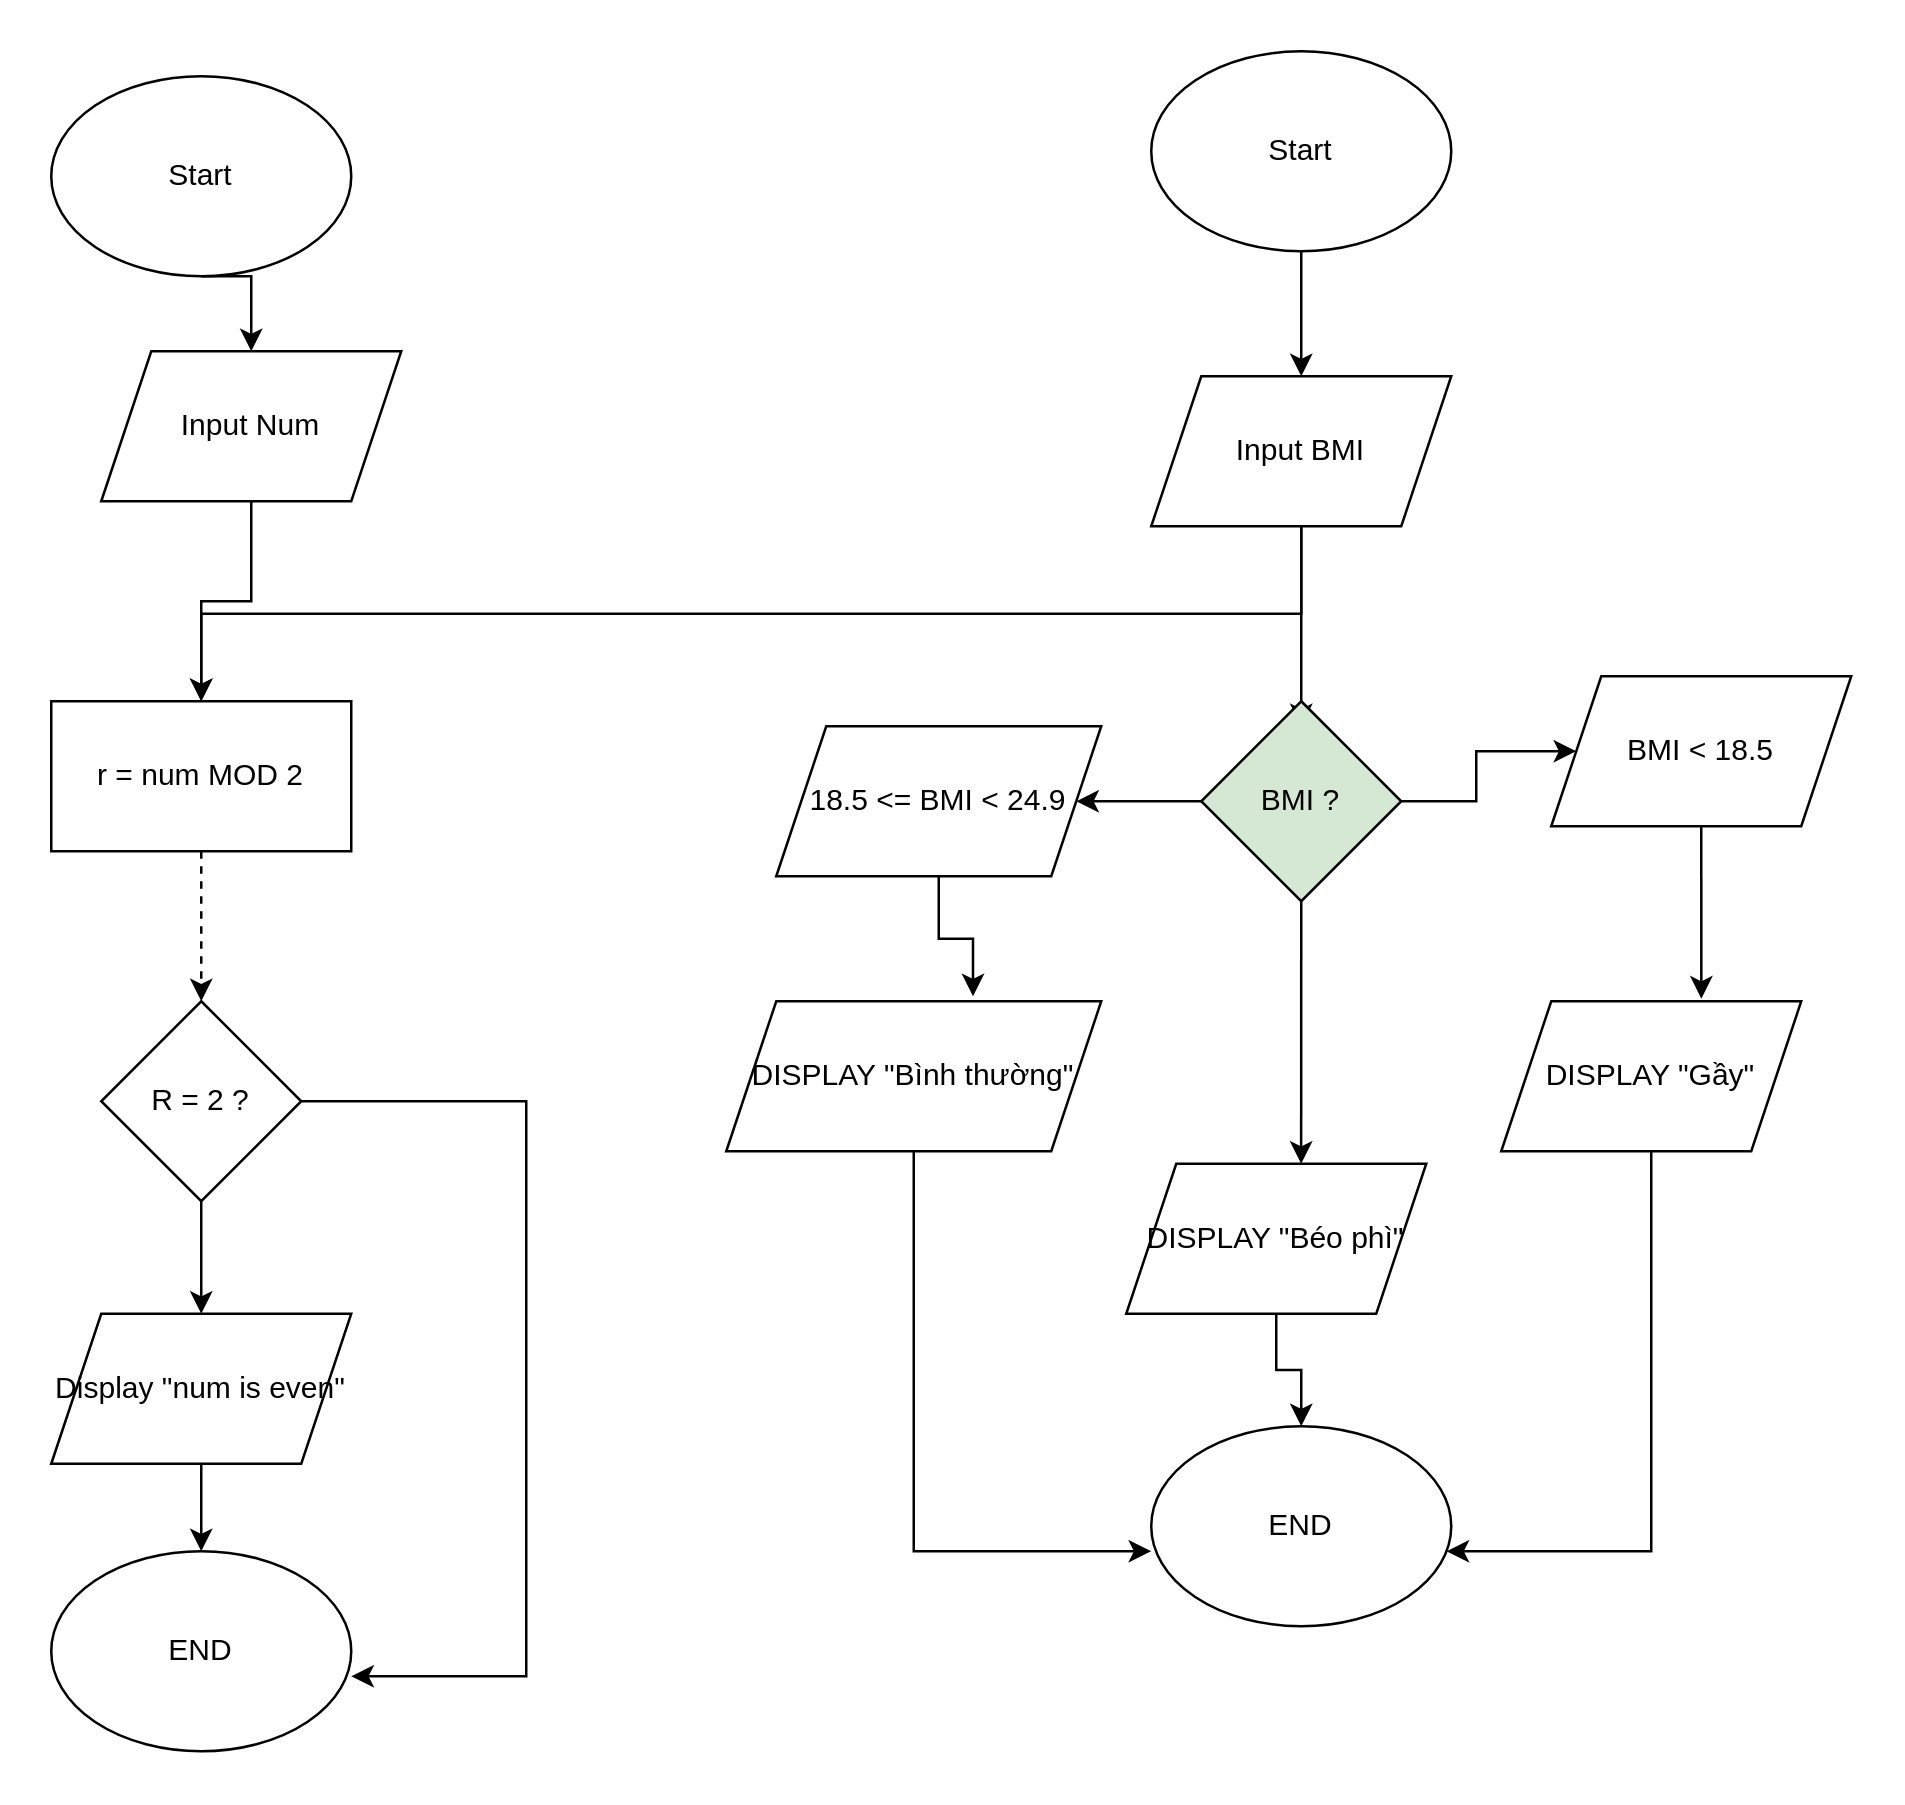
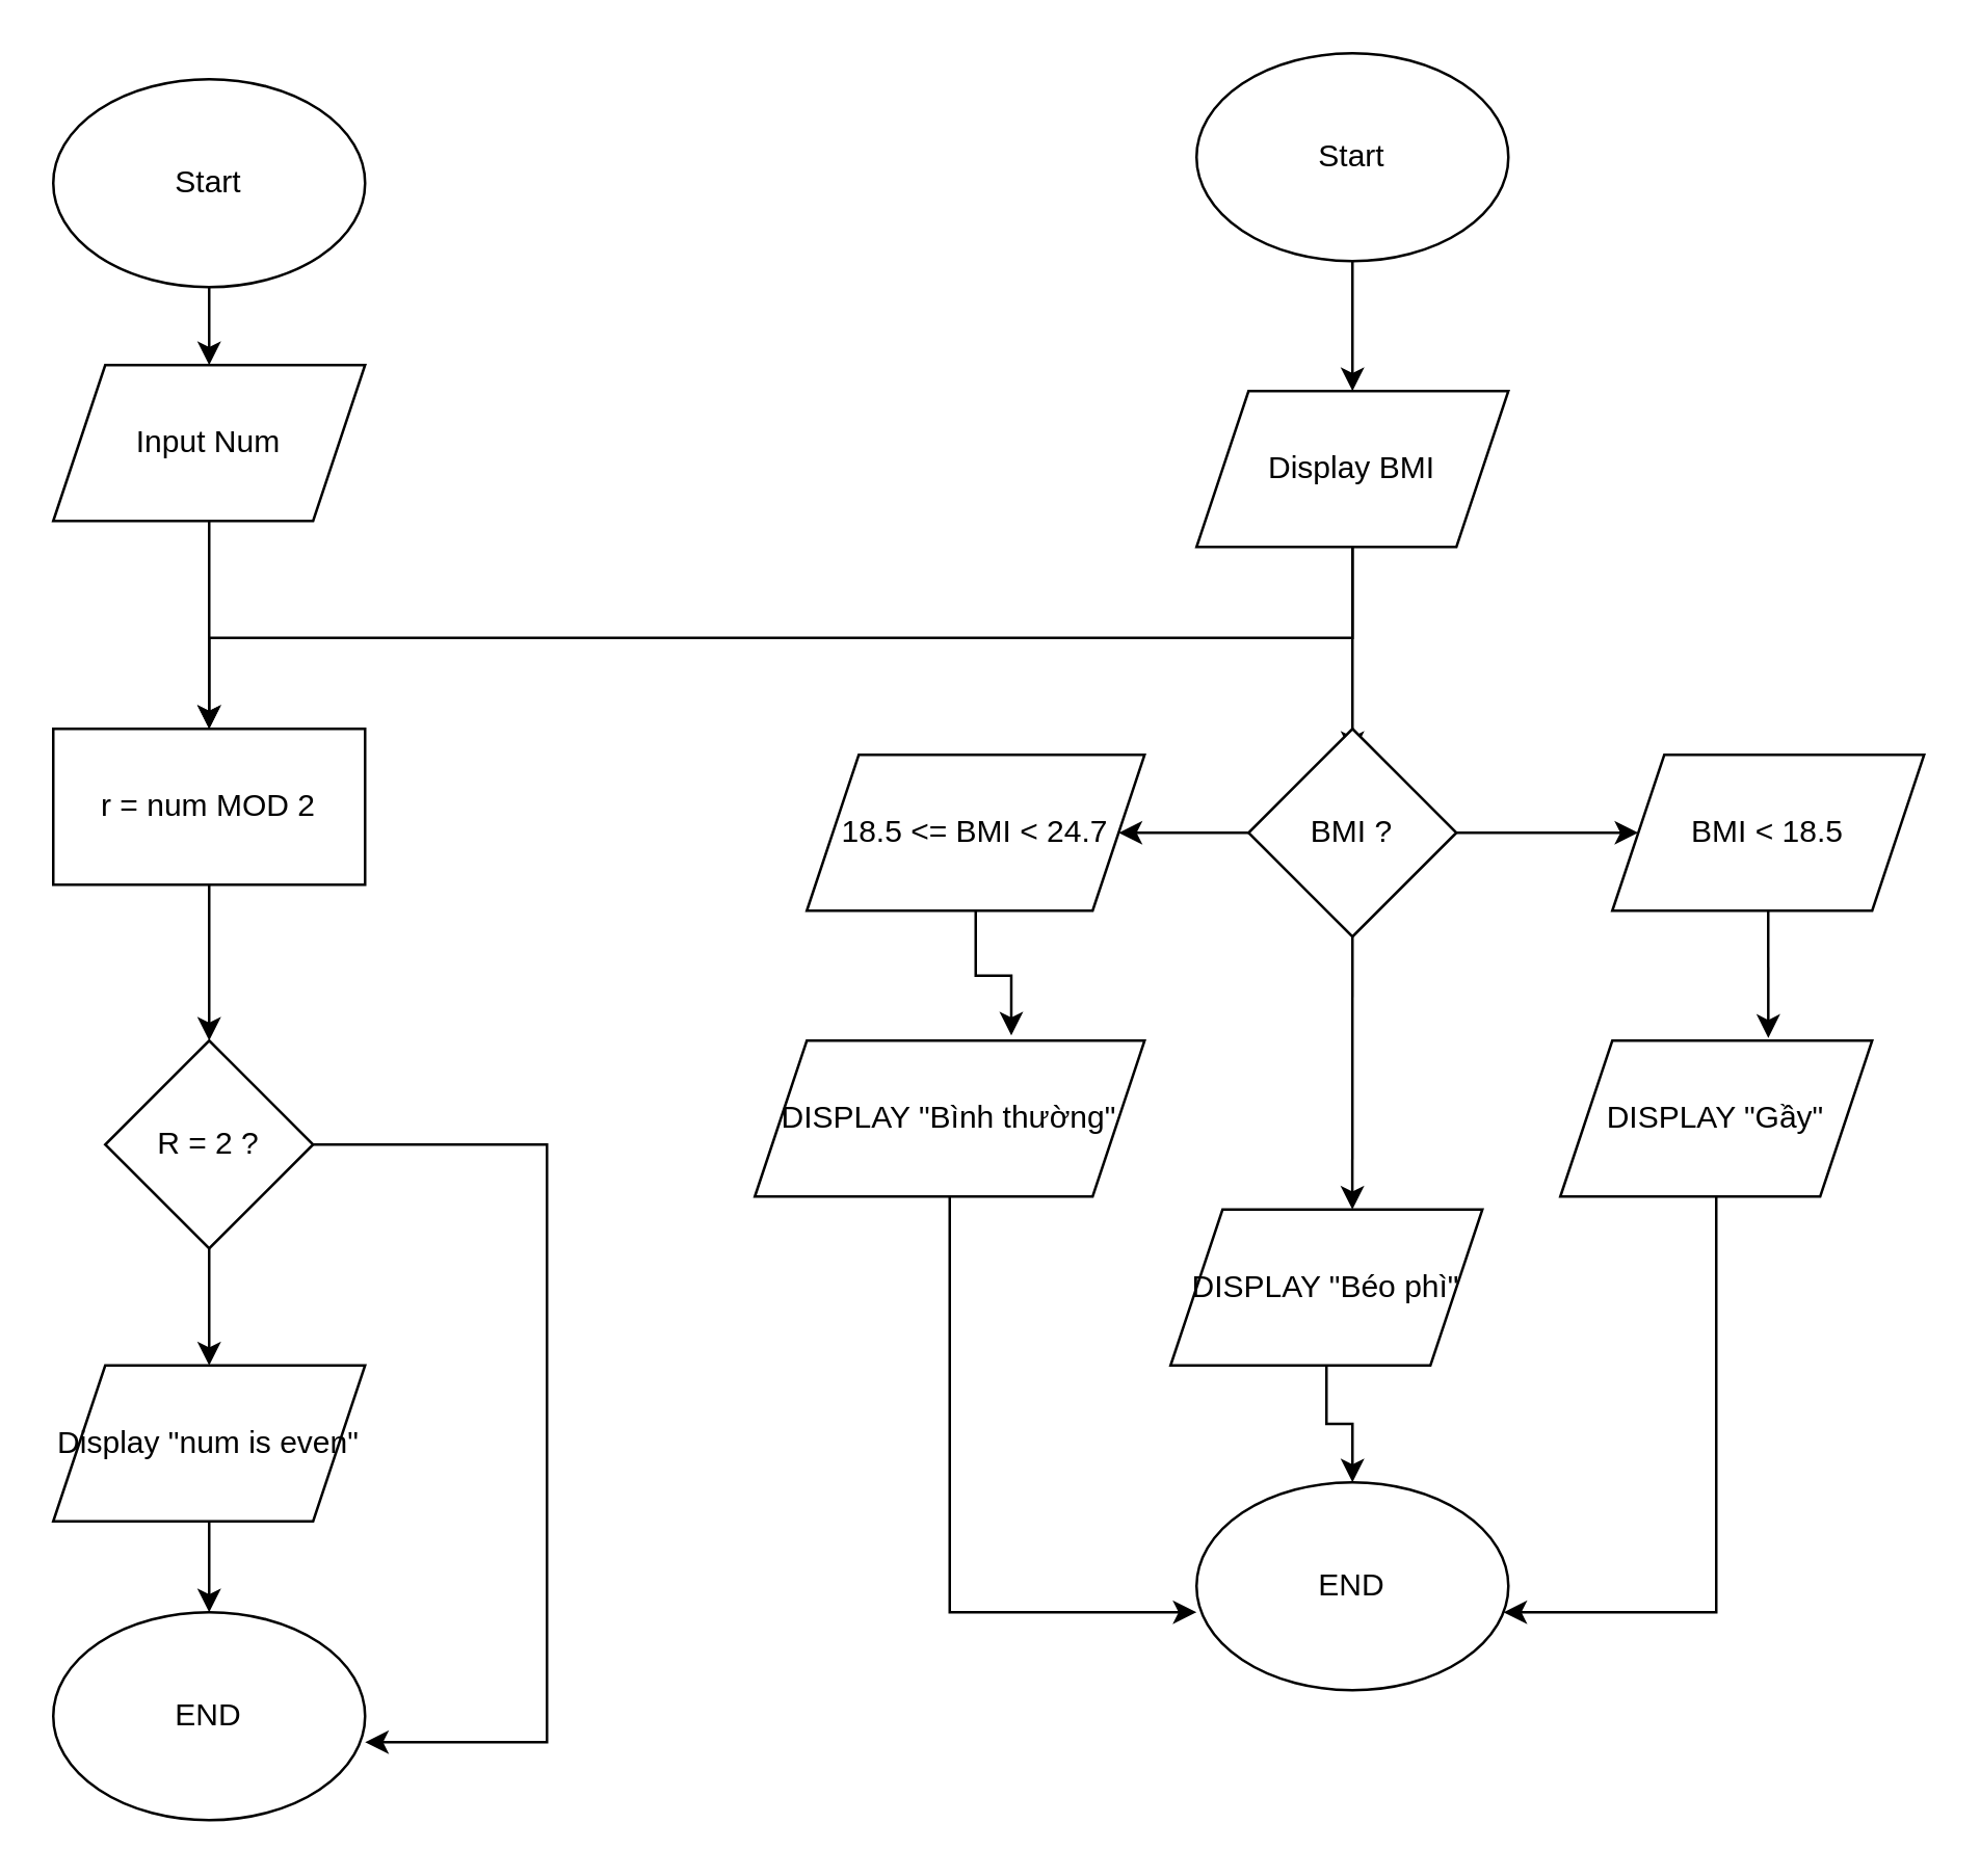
- <mxCell id="5" value="Input Num" style="shape=parallelogram;perimeter=parallelogramPerimeter;whiteSpace=wrap;html=1;fixedSize=1;" vertex="1" parent="1"><mxGeometry x="40" y="140" width="120" height="60" as="geometry" /></mxCell>
+ <mxCell id="5" value="Input Num" style="shape=parallelogram;perimeter=parallelogramPerimeter;whiteSpace=wrap;html=1;fixedSize=1;" vertex="1" parent="1"><mxGeometry x="20" y="140" width="120" height="60" as="geometry" /></mxCell>
- <mxCell id="18" value="Input BMI" style="shape=parallelogram;perimeter=parallelogramPerimeter;whiteSpace=wrap;html=1;fixedSize=1;" vertex="1" parent="1"><mxGeometry x="460" y="150" width="120" height="60" as="geometry" /></mxCell>
+ <mxCell id="18" value="Display BMI" style="shape=parallelogram;perimeter=parallelogramPerimeter;whiteSpace=wrap;html=1;fixedSize=1;" vertex="1" parent="1"><mxGeometry x="460" y="150" width="120" height="60" as="geometry" /></mxCell>
- <mxCell id="24" value="BMI &amp;lt; 18.5" style="shape=parallelogram;perimeter=parallelogramPerimeter;whiteSpace=wrap;html=1;fixedSize=1;" vertex="1" parent="1"><mxGeometry x="620" y="270" width="120" height="60" as="geometry" /></mxCell>
+ <mxCell id="24" value="BMI &amp;lt; 18.5" style="shape=parallelogram;perimeter=parallelogramPerimeter;whiteSpace=wrap;html=1;fixedSize=1;" vertex="1" parent="1"><mxGeometry x="620" y="290" width="120" height="60" as="geometry" /></mxCell>
- <mxCell id="28" value="18.5 &amp;lt;= BMI &amp;lt; 24.9" style="shape=parallelogram;perimeter=parallelogramPerimeter;whiteSpace=wrap;html=1;fixedSize=1;" vertex="1" parent="1"><mxGeometry x="310" y="290" width="130" height="60" as="geometry" /></mxCell>
+ <mxCell id="28" value="18.5 &amp;lt;= BMI &amp;lt; 24.7" style="shape=parallelogram;perimeter=parallelogramPerimeter;whiteSpace=wrap;html=1;fixedSize=1;" vertex="1" parent="1"><mxGeometry x="310" y="290" width="130" height="60" as="geometry" /></mxCell>
- <mxCell id="22" value="BMI ?" style="rhombus;whiteSpace=wrap;html=1;fillColor=#d5e8d4;" vertex="1" parent="1"><mxGeometry x="480" y="280" width="80" height="80" as="geometry" /></mxCell>
+ <mxCell id="22" value="BMI ?" style="rhombus;whiteSpace=wrap;html=1;" vertex="1" parent="1"><mxGeometry x="480" y="280" width="80" height="80" as="geometry" /></mxCell>
- <mxCell id="6" style="edgeStyle=orthogonalEdgeStyle;rounded=0;orthogonalLoop=1;jettySize=auto;html=1;exitX=0.5;exitY=1;exitDx=0;exitDy=0;dashed=1;" edge="1" parent="1" source="7" target="9"><mxGeometry relative="1" as="geometry" /></mxCell>
+ <mxCell id="6" style="edgeStyle=orthogonalEdgeStyle;rounded=0;orthogonalLoop=1;jettySize=auto;html=1;exitX=0.5;exitY=1;exitDx=0;exitDy=0;" edge="1" parent="1" source="7" target="9"><mxGeometry relative="1" as="geometry" /></mxCell>
